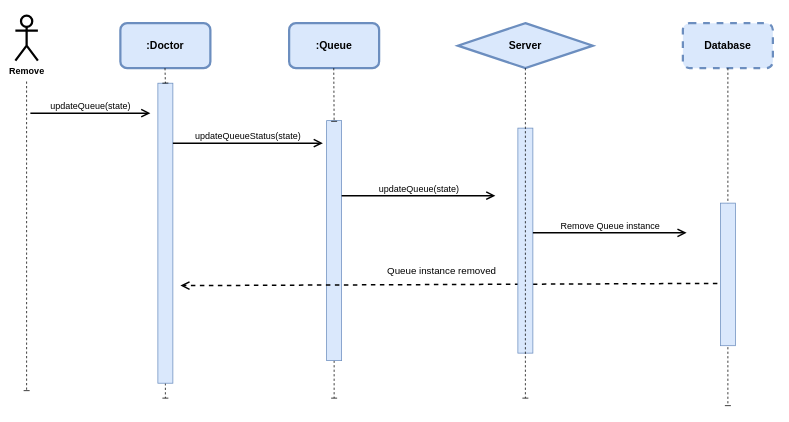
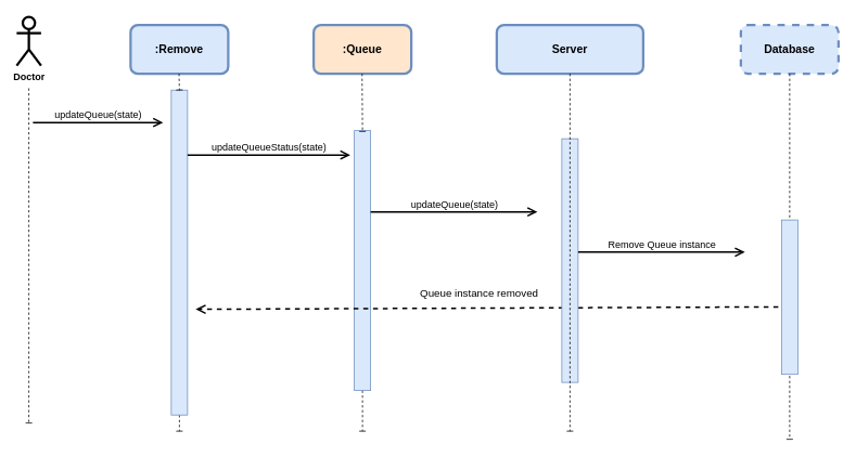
- <mxCell id="4" value="&lt;span style=&quot;font-size: 14px;&quot;&gt;&lt;b&gt;:Doctor&lt;/b&gt;&lt;/span&gt;" style="rounded=1;whiteSpace=wrap;html=1;strokeWidth=3;fillColor=#dae8fc;strokeColor=#6c8ebf;" parent="1" vertex="1"><mxGeometry x="160" y="30" width="120" height="60" as="geometry" /></mxCell>
+ <mxCell id="4" value="&lt;span style=&quot;font-size: 14px;&quot;&gt;&lt;b&gt;:Remove&lt;/b&gt;&lt;/span&gt;" style="rounded=1;whiteSpace=wrap;html=1;strokeWidth=3;fillColor=#dae8fc;strokeColor=#6c8ebf;" parent="1" vertex="1"><mxGeometry x="160" y="30" width="120" height="60" as="geometry" /></mxCell>
- <mxCell id="9" value="&lt;span style=&quot;font-size: 14px;&quot;&gt;&lt;b&gt;:Queue&lt;/b&gt;&lt;/span&gt;" style="rounded=1;whiteSpace=wrap;html=1;strokeWidth=3;fillColor=#dae8fc;strokeColor=#6c8ebf;" parent="1" vertex="1"><mxGeometry x="385" y="30" width="120" height="60" as="geometry" /></mxCell>
+ <mxCell id="9" value="&lt;span style=&quot;font-size: 14px;&quot;&gt;&lt;b&gt;:Queue&lt;/b&gt;&lt;/span&gt;" style="rounded=1;whiteSpace=wrap;html=1;strokeWidth=3;fillColor=#ffe6cc;strokeColor=#6c8ebf;" parent="1" vertex="1"><mxGeometry x="385" y="30" width="120" height="60" as="geometry" /></mxCell>
- <mxCell id="20" value="&lt;span style=&quot;font-size: 14px;&quot;&gt;&lt;b&gt;Server&lt;/b&gt;&lt;/span&gt;" style="rhombus;whiteSpace=wrap;html=1;strokeWidth=3;fillColor=#dae8fc;strokeColor=#6c8ebf;" parent="1" vertex="1"><mxGeometry x="610" y="30" width="180" height="60" as="geometry" /></mxCell>
+ <mxCell id="20" value="&lt;span style=&quot;font-size: 14px;&quot;&gt;&lt;b&gt;Server&lt;/b&gt;&lt;/span&gt;" style="rounded=1;whiteSpace=wrap;html=1;strokeWidth=3;fillColor=#dae8fc;strokeColor=#6c8ebf;" parent="1" vertex="1"><mxGeometry x="610" y="30" width="180" height="60" as="geometry" /></mxCell>
- <mxCell id="2" value="&lt;b&gt;Remove&lt;/b&gt;" style="shape=umlActor;verticalLabelPosition=bottom;verticalAlign=top;html=1;outlineConnect=0;strokeWidth=3;rounded=1;" parent="1" vertex="1"><mxGeometry x="20" y="20" width="30" height="60" as="geometry" /></mxCell>
+ <mxCell id="2" value="&lt;b&gt;Doctor&lt;/b&gt;" style="shape=umlActor;verticalLabelPosition=bottom;verticalAlign=top;html=1;outlineConnect=0;strokeWidth=3;rounded=1;" parent="1" vertex="1"><mxGeometry x="20" y="20" width="30" height="60" as="geometry" /></mxCell>
